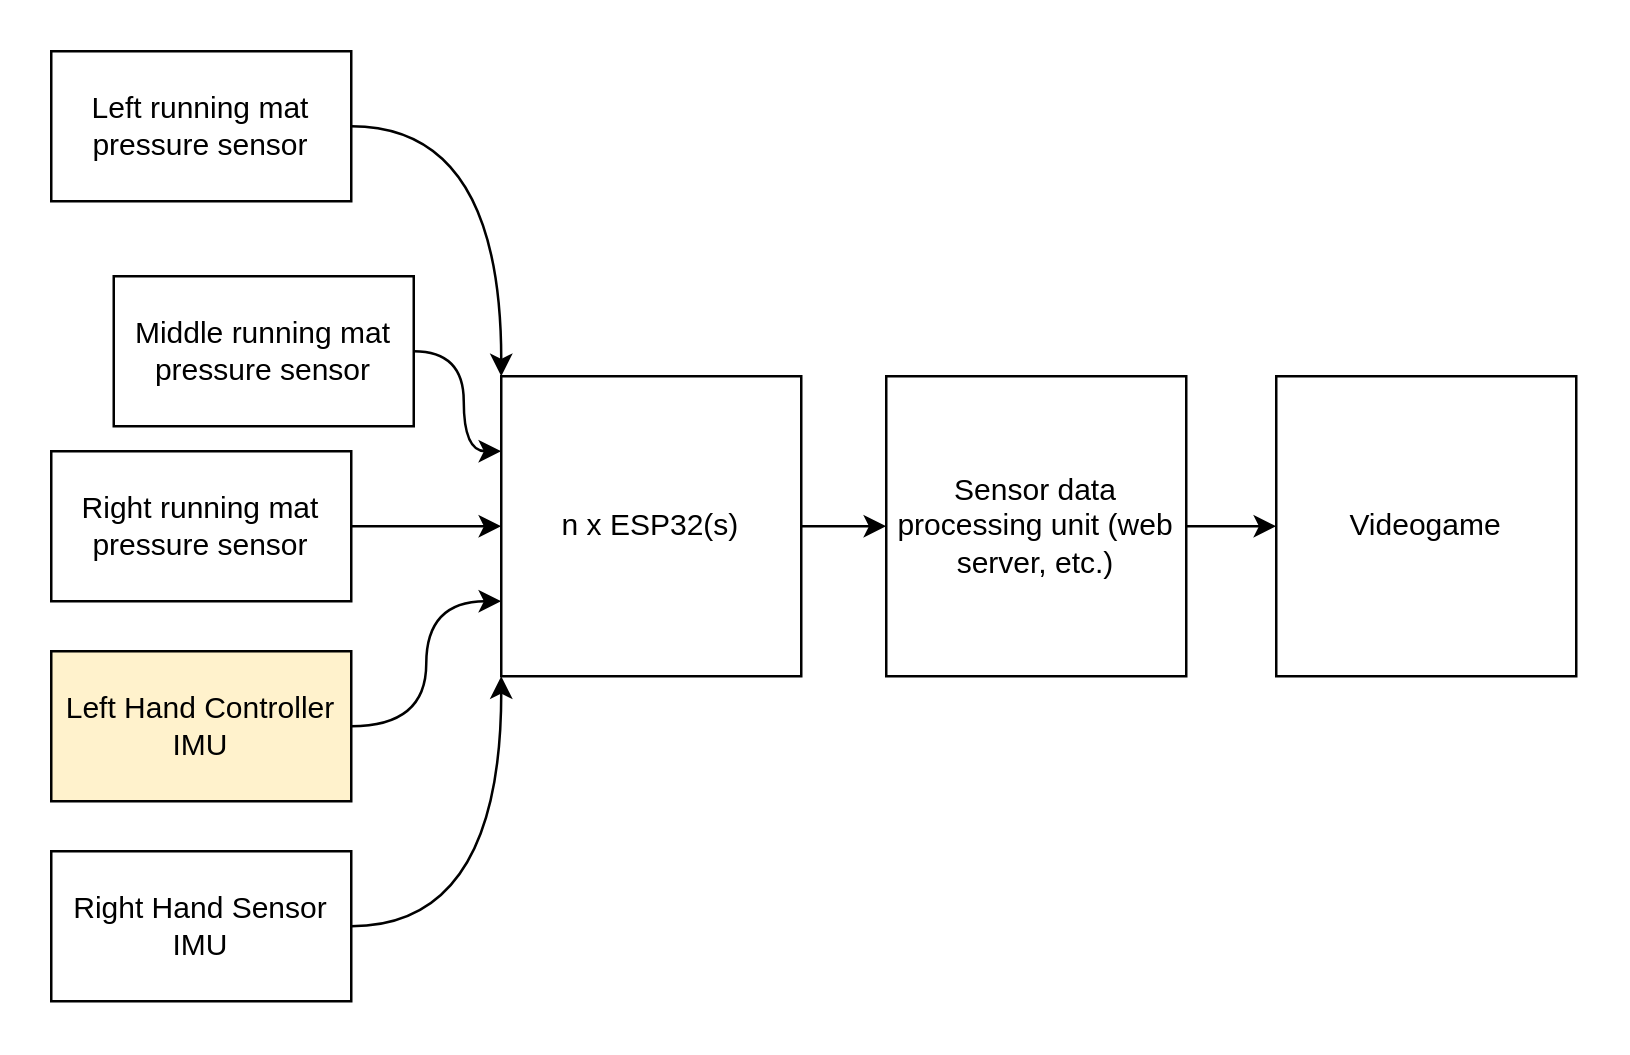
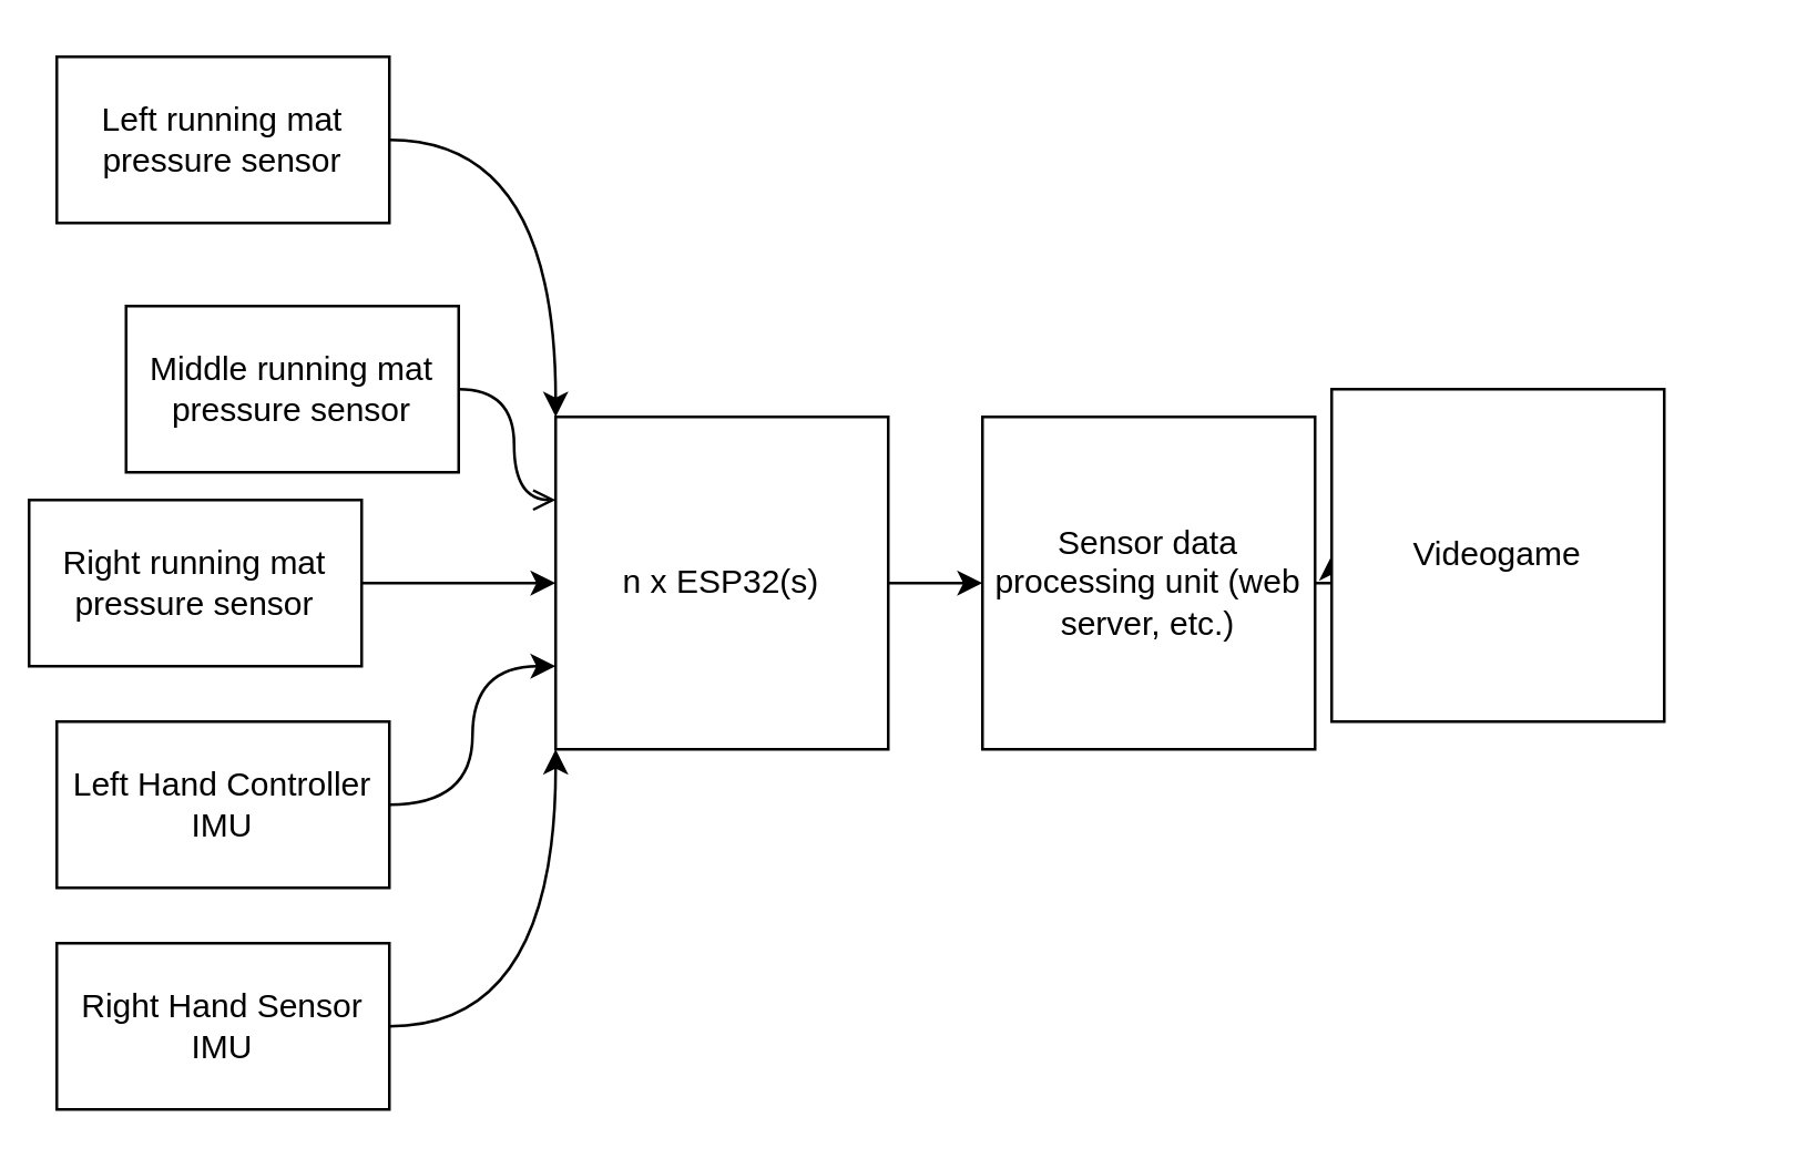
- <mxCell id="6" style="edgeStyle=orthogonalEdgeStyle;rounded=0;orthogonalLoop=1;jettySize=auto;html=1;exitX=1;exitY=0.5;exitDx=0;exitDy=0;entryX=0;entryY=0.25;entryDx=0;entryDy=0;curved=1;" edge="1" parent="1" source="7" target="13"><mxGeometry relative="1" as="geometry" /></mxCell>
+ <mxCell id="6" style="edgeStyle=orthogonalEdgeStyle;rounded=0;orthogonalLoop=1;jettySize=auto;html=1;exitX=1;exitY=0.5;exitDx=0;exitDy=0;entryX=0;entryY=0.25;entryDx=0;entryDy=0;curved=1;endArrow=open;" edge="1" parent="1" source="7" target="13"><mxGeometry relative="1" as="geometry" /></mxCell>
- <mxCell id="5" value="Right running mat&lt;div&gt;pressure sensor&lt;/div&gt;" style="rounded=0;whiteSpace=wrap;html=1;" vertex="1" parent="1"><mxGeometry x="20" y="180" width="120" height="60" as="geometry" /></mxCell>
+ <mxCell id="5" value="Right running mat&lt;div&gt;pressure sensor&lt;/div&gt;" style="rounded=0;whiteSpace=wrap;html=1;" vertex="1" parent="1"><mxGeometry x="10" y="180" width="120" height="60" as="geometry" /></mxCell>
- <mxCell id="16" value="Videogame" style="rounded=0;whiteSpace=wrap;html=1;" vertex="1" parent="1"><mxGeometry x="510" y="150" width="120" height="120" as="geometry" /></mxCell>
+ <mxCell id="16" value="Videogame" style="rounded=0;whiteSpace=wrap;html=1;" vertex="1" parent="1"><mxGeometry x="480" y="140" width="120" height="120" as="geometry" /></mxCell>
- <mxCell id="11" value="Left Hand Controller IMU" style="rounded=0;whiteSpace=wrap;html=1;fillColor=#fff2cc;" vertex="1" parent="1"><mxGeometry x="20" y="260" width="120" height="60" as="geometry" /></mxCell>
+ <mxCell id="11" value="Left Hand Controller IMU" style="rounded=0;whiteSpace=wrap;html=1;" vertex="1" parent="1"><mxGeometry x="20" y="260" width="120" height="60" as="geometry" /></mxCell>
